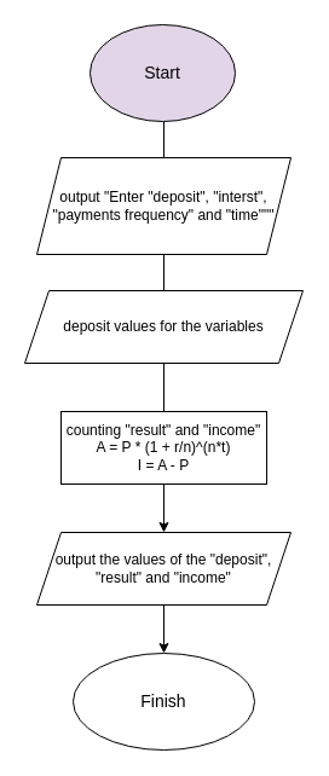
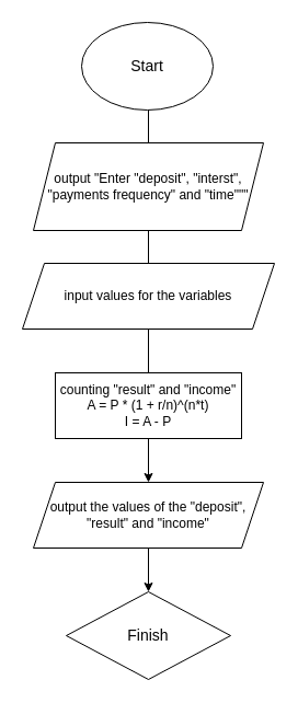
- <mxCell id="3" value="&lt;font style=&quot;font-size: 14px;&quot;&gt;Start&lt;/font&gt;" style="ellipse;whiteSpace=wrap;html=1;fillColor=#e1d5e7;" vertex="1" parent="1"><mxGeometry x="74" y="20" width="120" height="80" as="geometry" /></mxCell>
+ <mxCell id="3" value="&lt;font style=&quot;font-size: 14px;&quot;&gt;Start&lt;/font&gt;" style="ellipse;whiteSpace=wrap;html=1;" vertex="1" parent="1"><mxGeometry x="74" y="20" width="120" height="80" as="geometry" /></mxCell>
- <mxCell id="8" value="deposit values for the variables" style="shape=parallelogram;perimeter=parallelogramPerimeter;whiteSpace=wrap;html=1;fixedSize=1;" vertex="1" parent="1"><mxGeometry x="20" y="240" width="230" height="60" as="geometry" /></mxCell>
+ <mxCell id="8" value="input values for the variables" style="shape=parallelogram;perimeter=parallelogramPerimeter;whiteSpace=wrap;html=1;fixedSize=1;" vertex="1" parent="1"><mxGeometry x="20" y="240" width="230" height="60" as="geometry" /></mxCell>
- <mxCell id="13" value="&lt;font style=&quot;font-size: 14px;&quot;&gt;Finish&lt;/font&gt;" style="ellipse;whiteSpace=wrap;html=1;" vertex="1" parent="1"><mxGeometry x="60" y="540" width="150" height="80" as="geometry" /></mxCell>
+ <mxCell id="13" value="&lt;font style=&quot;font-size: 14px;&quot;&gt;Finish&lt;/font&gt;" style="rhombus;whiteSpace=wrap;html=1;" vertex="1" parent="1"><mxGeometry x="60" y="540" width="150" height="80" as="geometry" /></mxCell>
